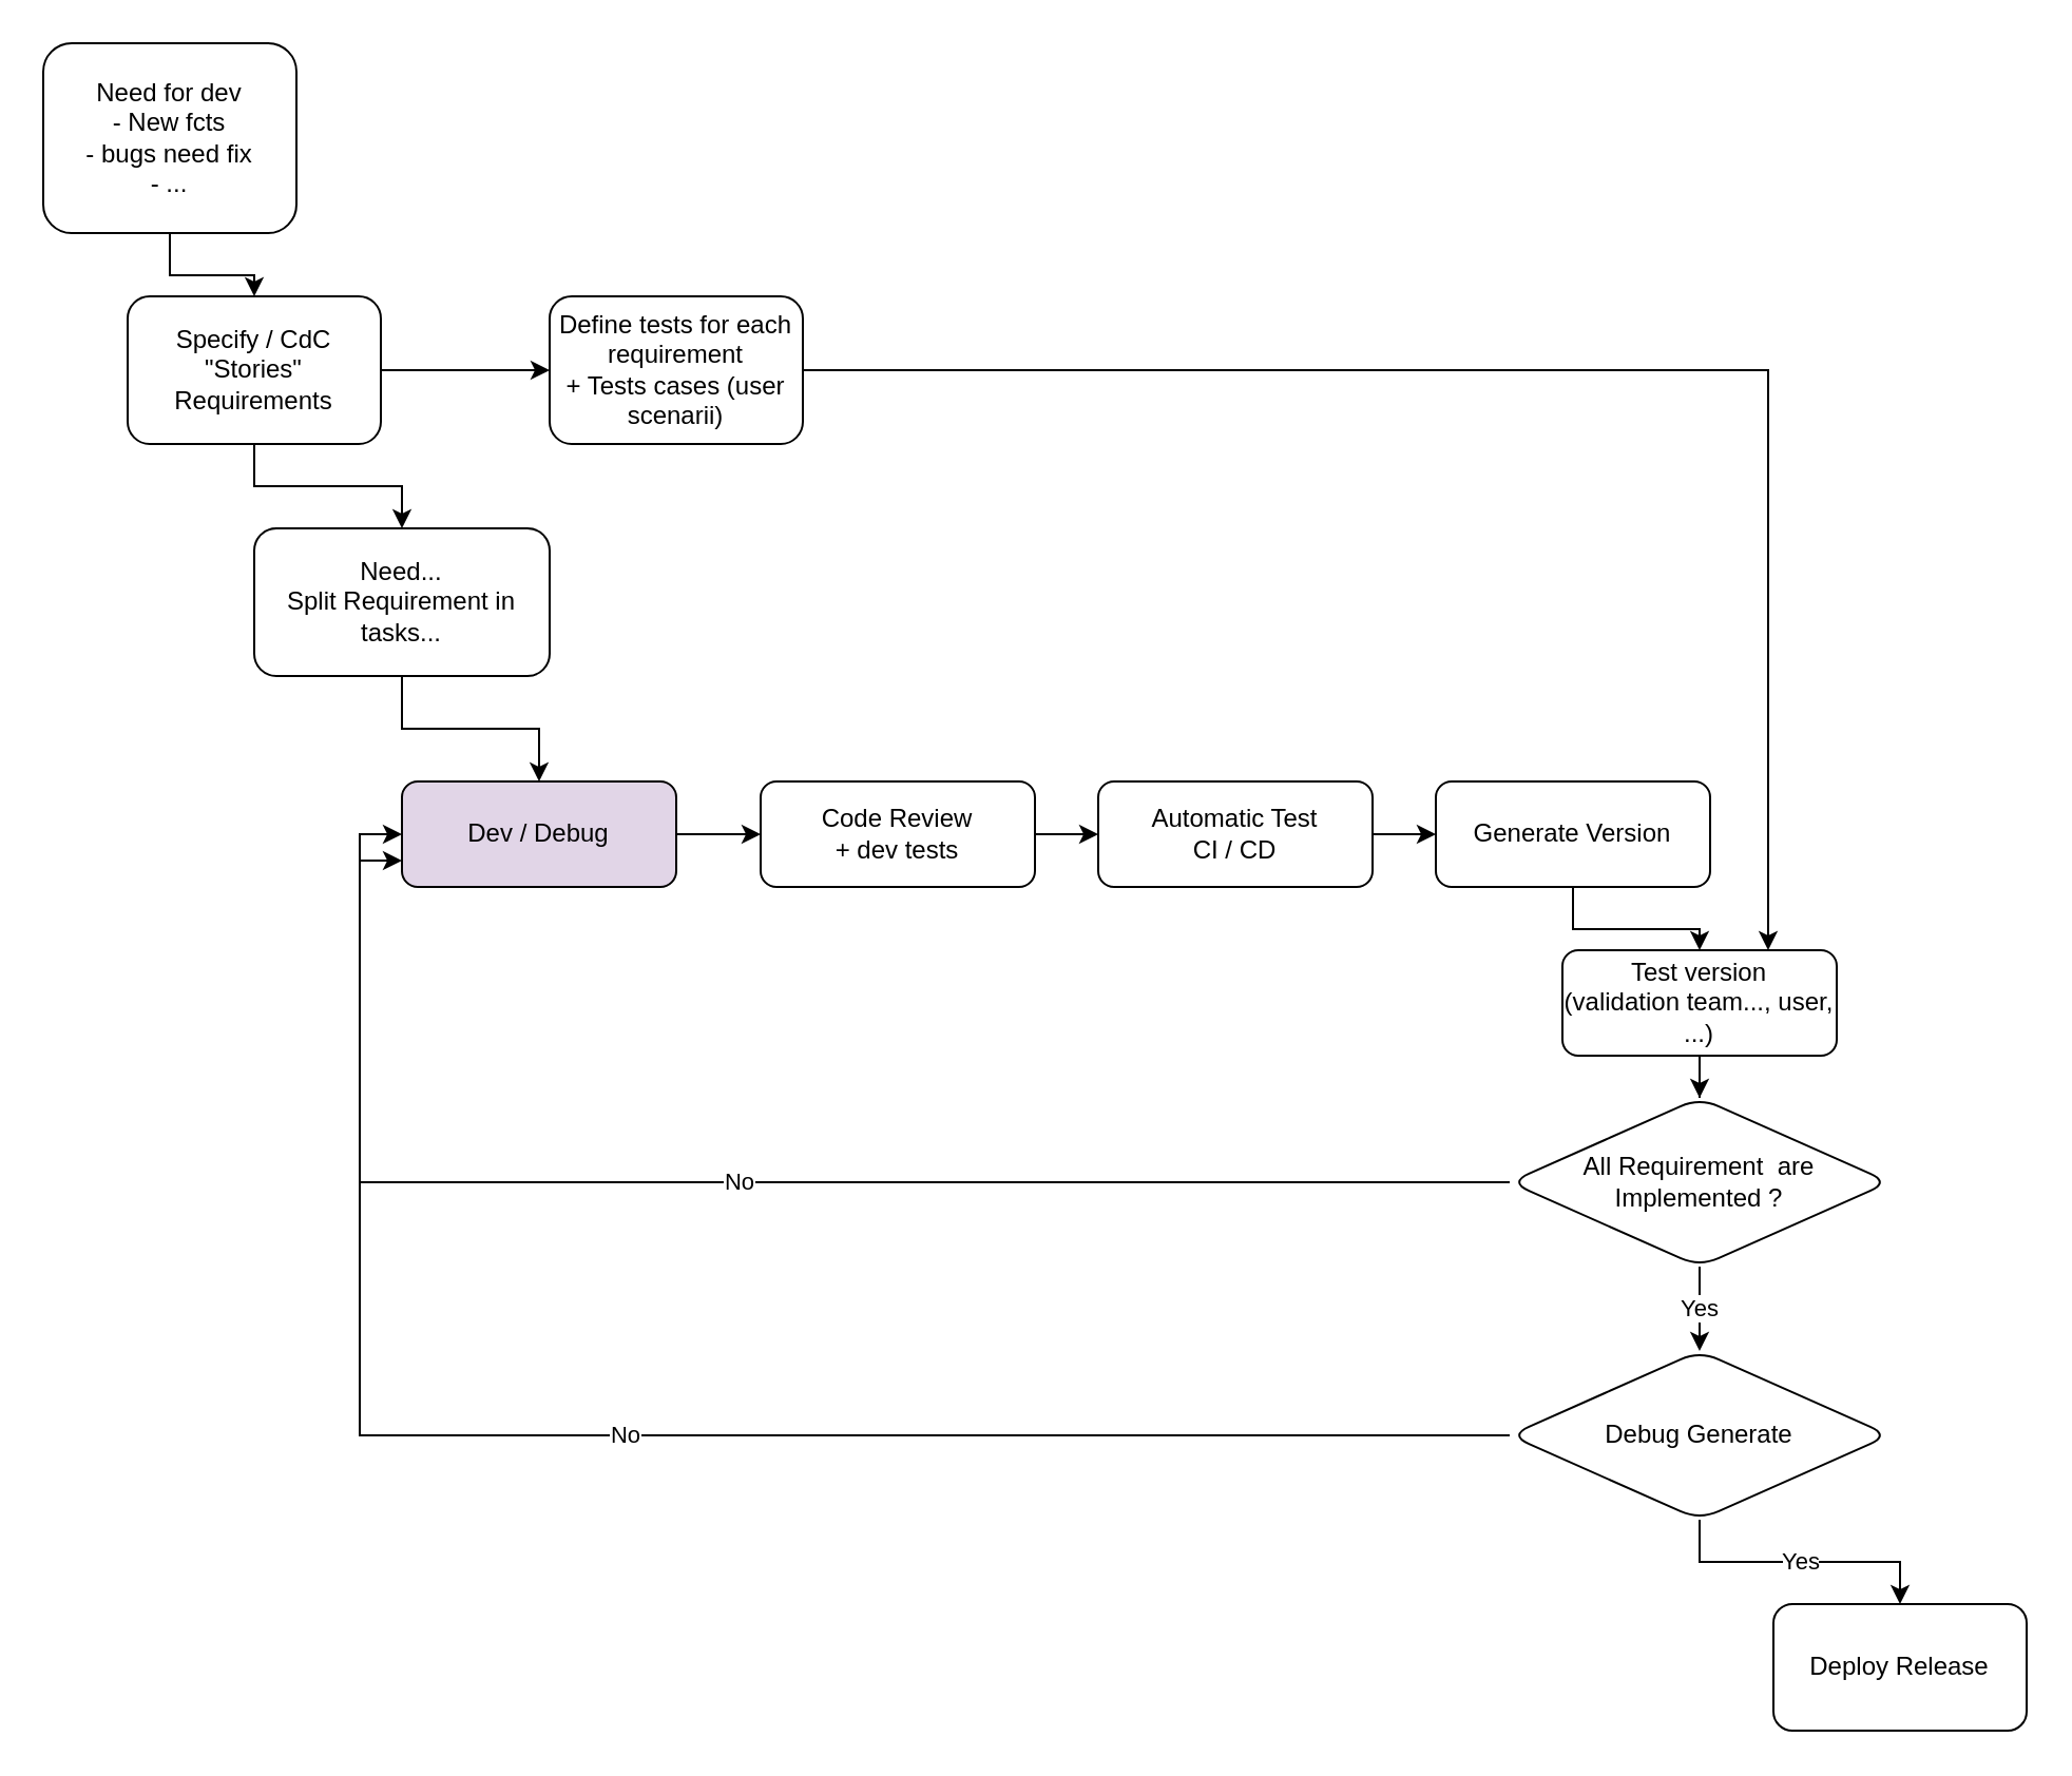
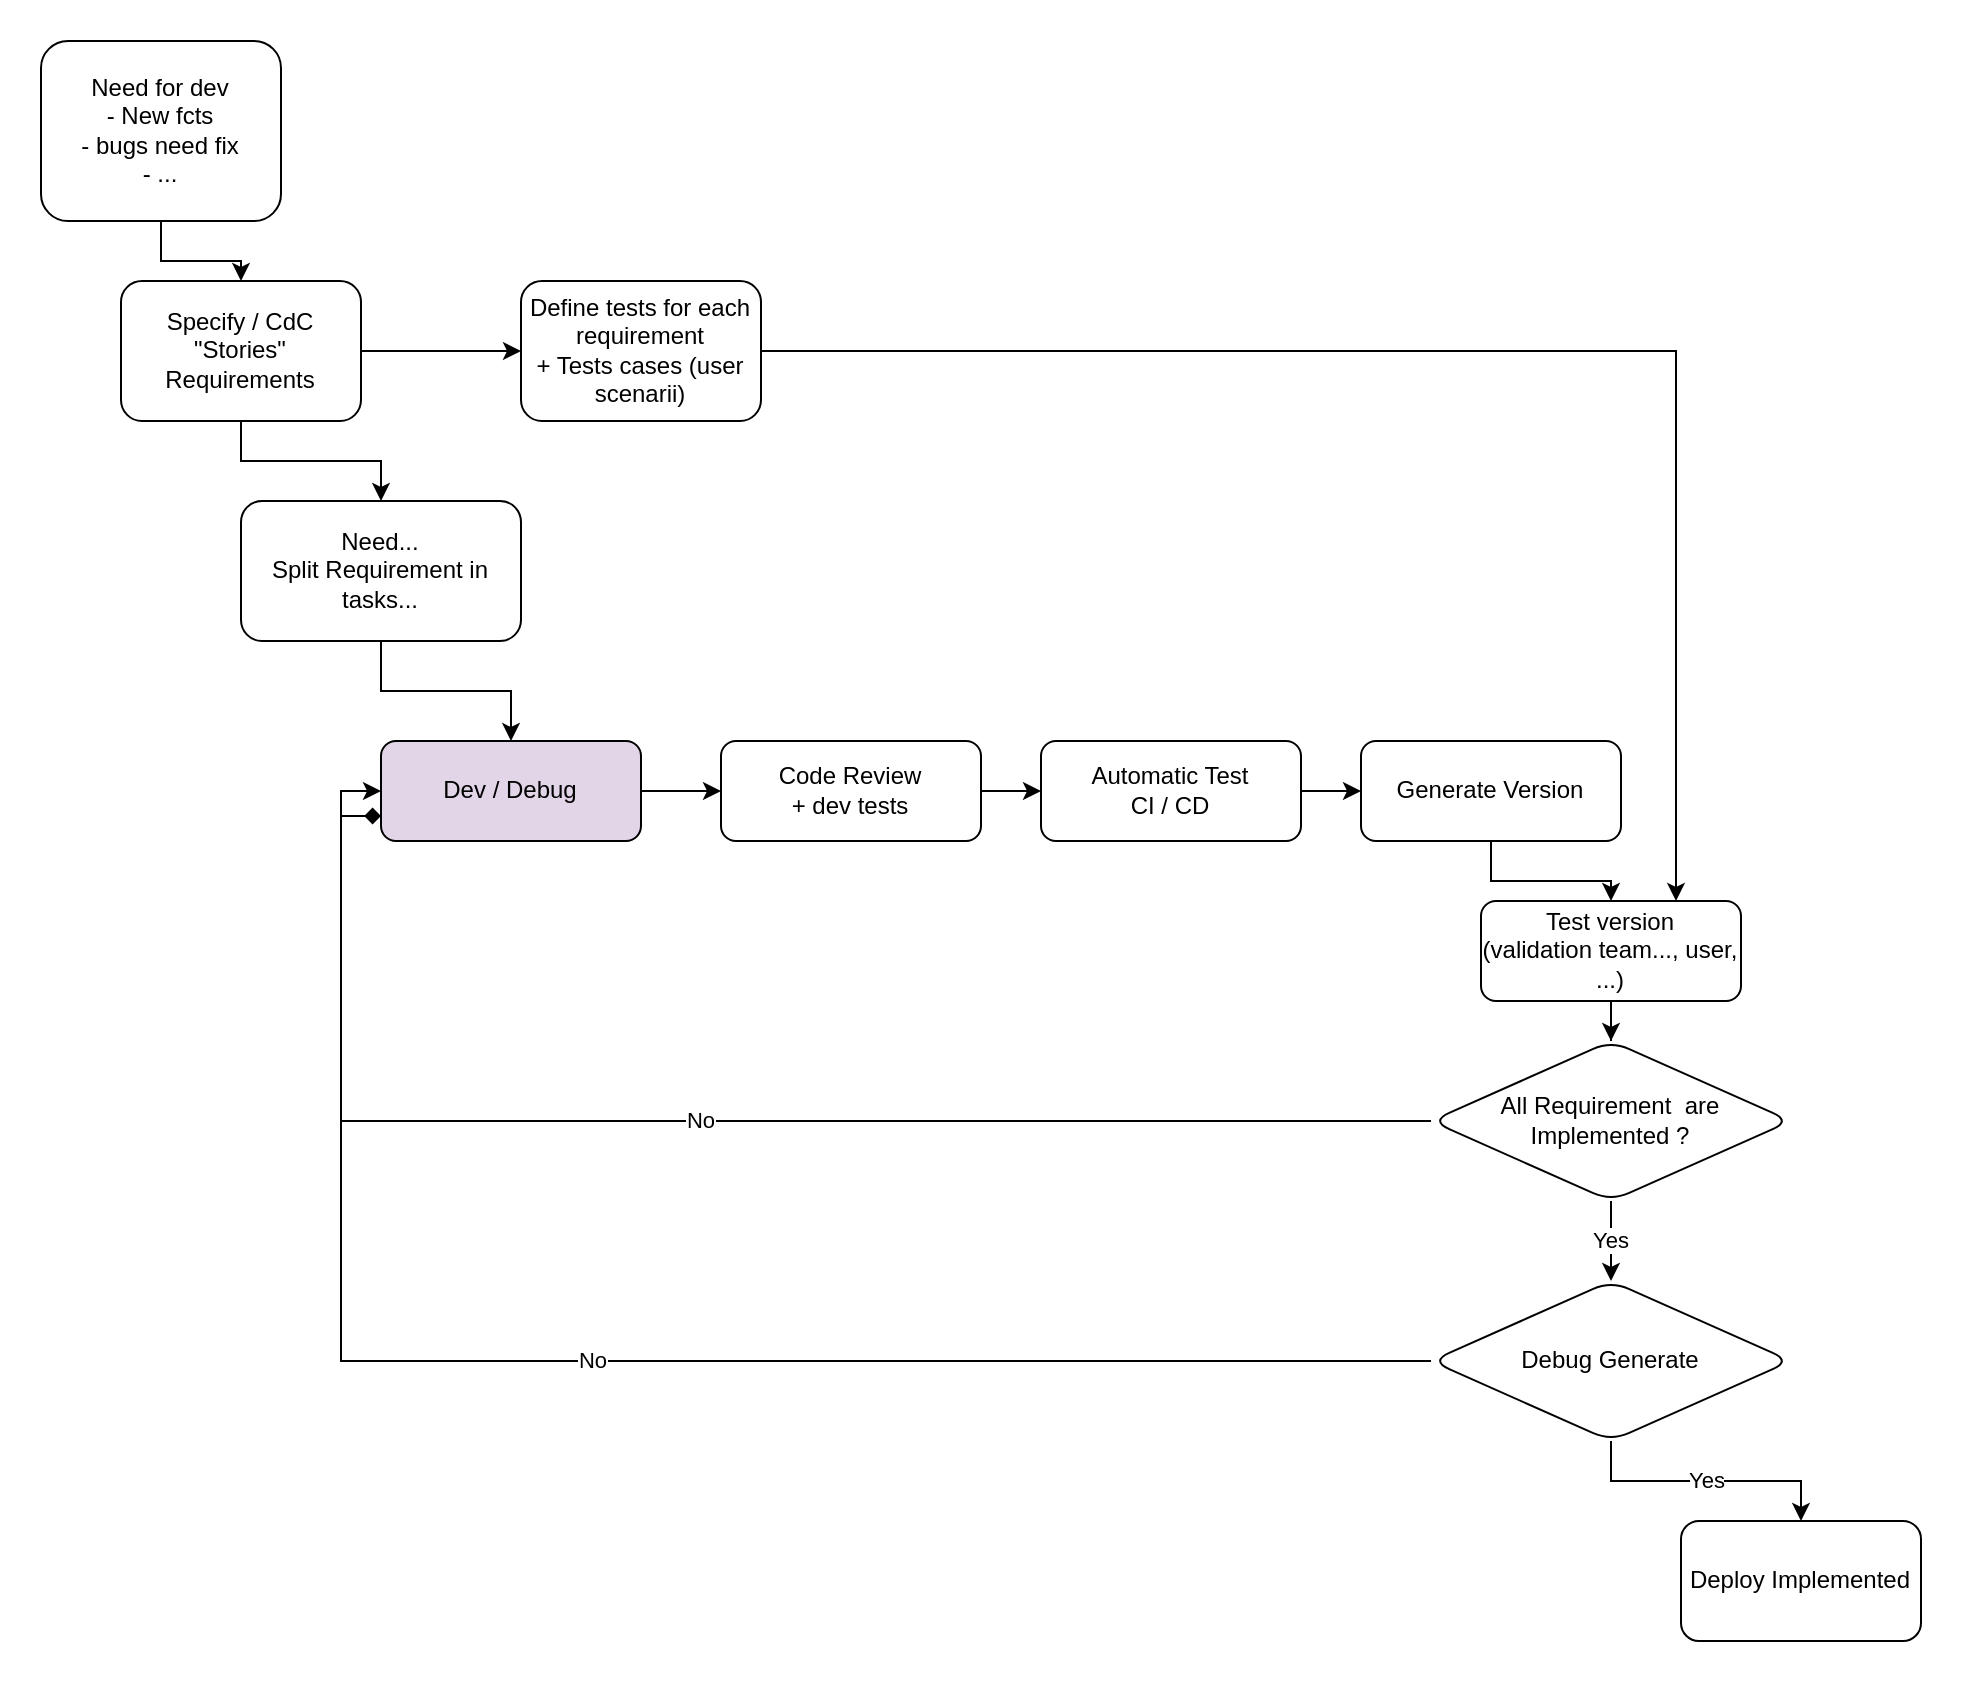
- <mxCell id="23" value="No" style="edgeStyle=orthogonalEdgeStyle;rounded=0;orthogonalLoop=1;jettySize=auto;html=1;exitX=0;exitY=0.5;exitDx=0;exitDy=0;entryX=0;entryY=0.75;entryDx=0;entryDy=0;" edge="1" parent="1" source="24" target="10"><mxGeometry relative="1" as="geometry" /></mxCell>
+ <mxCell id="23" value="No" style="edgeStyle=orthogonalEdgeStyle;rounded=0;orthogonalLoop=1;jettySize=auto;html=1;exitX=0;exitY=0.5;exitDx=0;exitDy=0;entryX=0;entryY=0.75;entryDx=0;entryDy=0;endArrow=diamond;" edge="1" parent="1" source="24" target="10"><mxGeometry relative="1" as="geometry" /></mxCell>
- <mxCell id="25" value="Deploy Release" style="whiteSpace=wrap;html=1;rounded=1;glass=0;strokeWidth=1;shadow=0;" vertex="1" parent="1"><mxGeometry x="840" y="760" width="120" height="60" as="geometry" /></mxCell>
+ <mxCell id="25" value="Deploy Implemented" style="whiteSpace=wrap;html=1;rounded=1;glass=0;strokeWidth=1;shadow=0;" vertex="1" parent="1"><mxGeometry x="840" y="760" width="120" height="60" as="geometry" /></mxCell>
